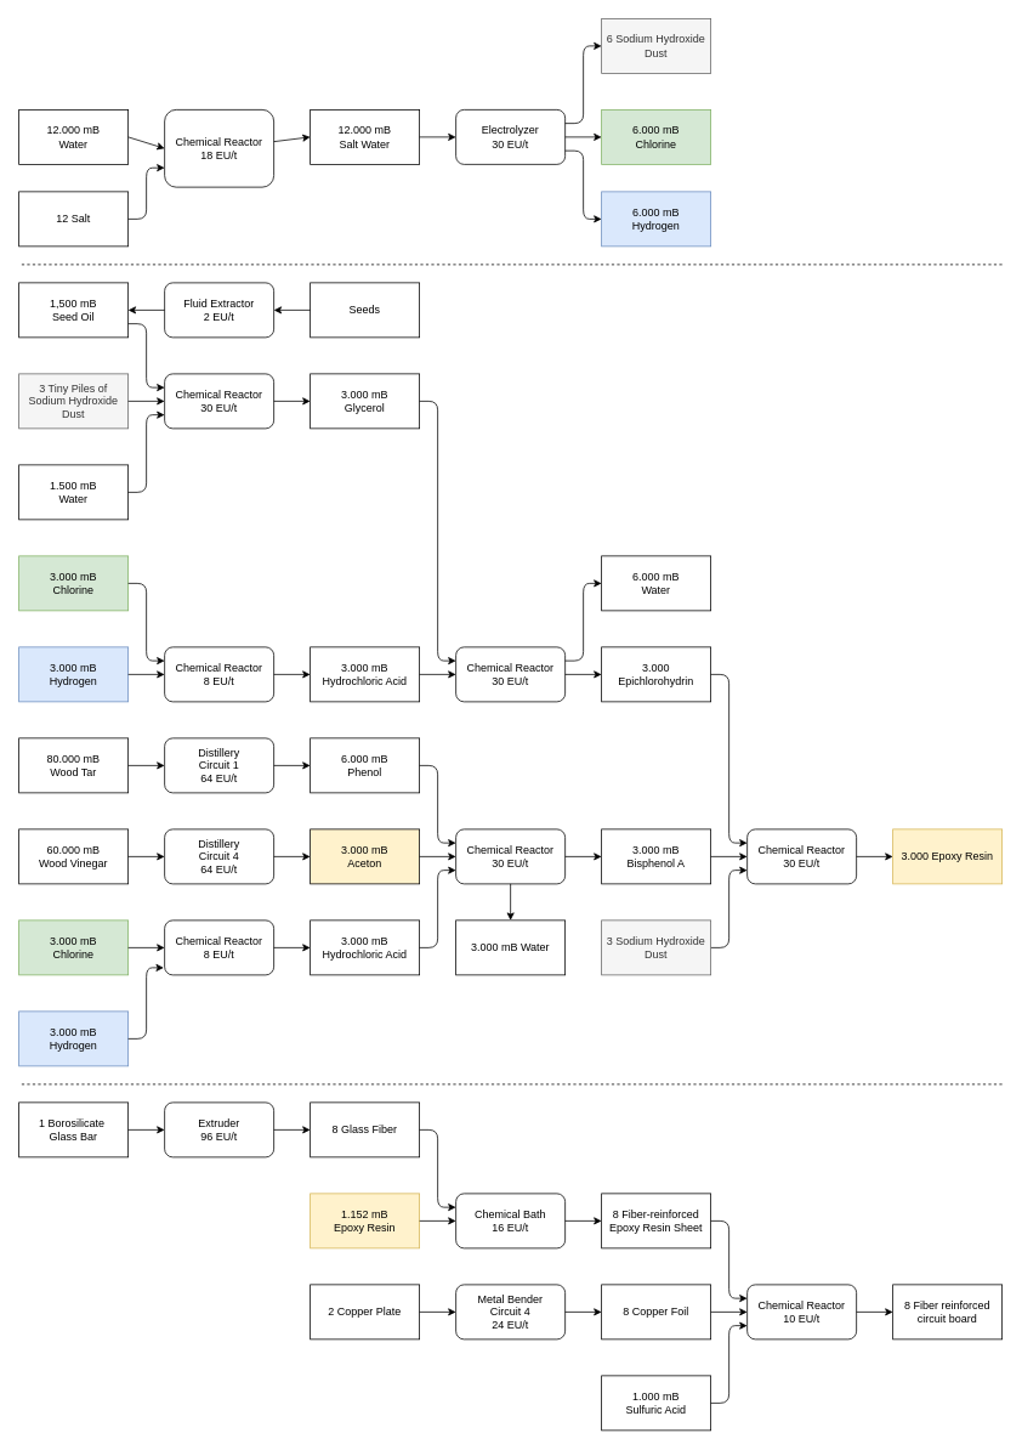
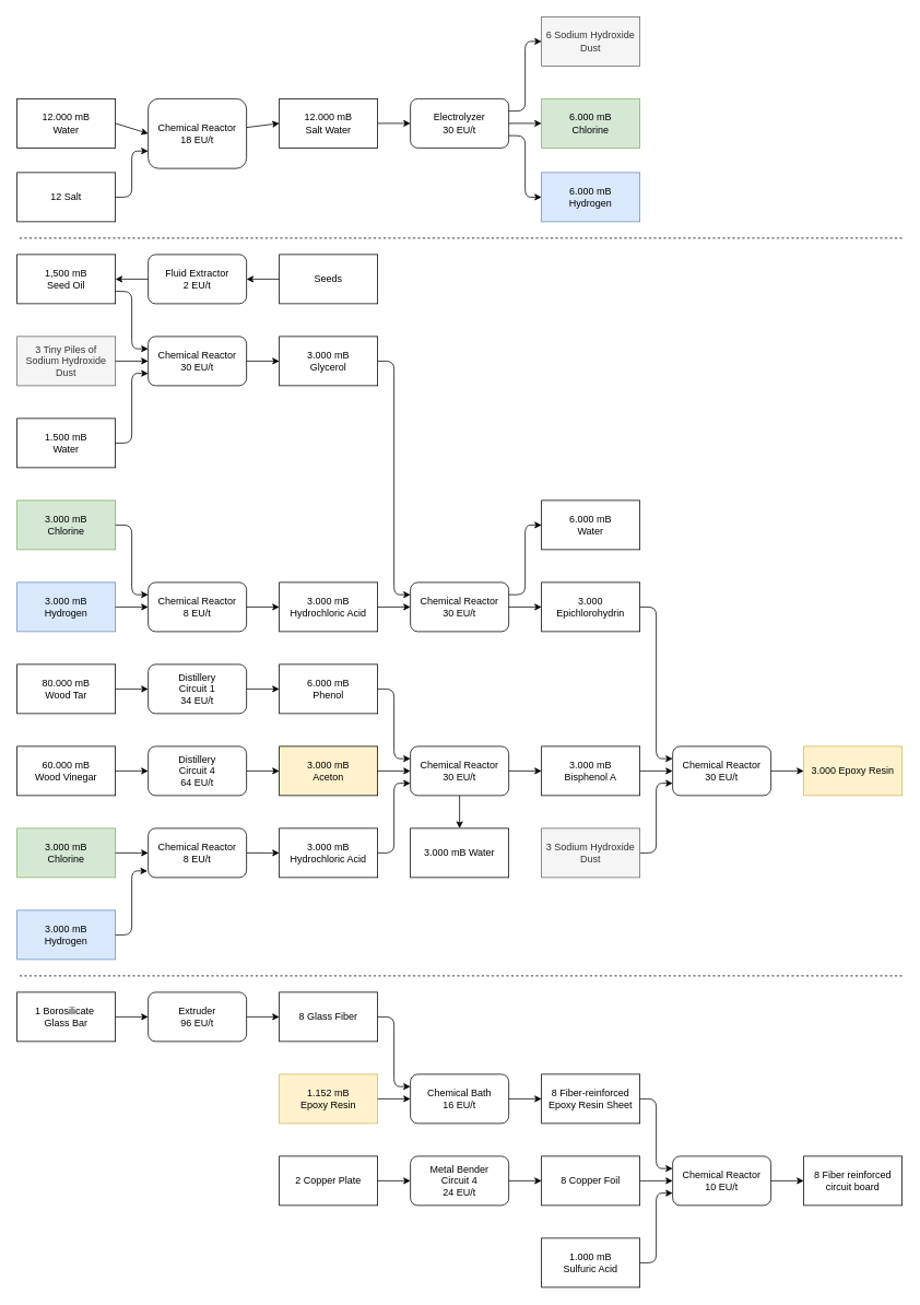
- <mxCell id="55" value="Distillery&lt;br&gt;Circuit 1&lt;br&gt;64 EU/t&lt;br&gt;" style="rounded=1;whiteSpace=wrap;html=1;" vertex="1" parent="1"><mxGeometry x="180" y="810" width="120" height="60" as="geometry" /></mxCell>
+ <mxCell id="55" value="Distillery&lt;br&gt;Circuit 1&lt;br&gt;34 EU/t&lt;br&gt;" style="rounded=1;whiteSpace=wrap;html=1;" vertex="1" parent="1"><mxGeometry x="180" y="810" width="120" height="60" as="geometry" /></mxCell>
